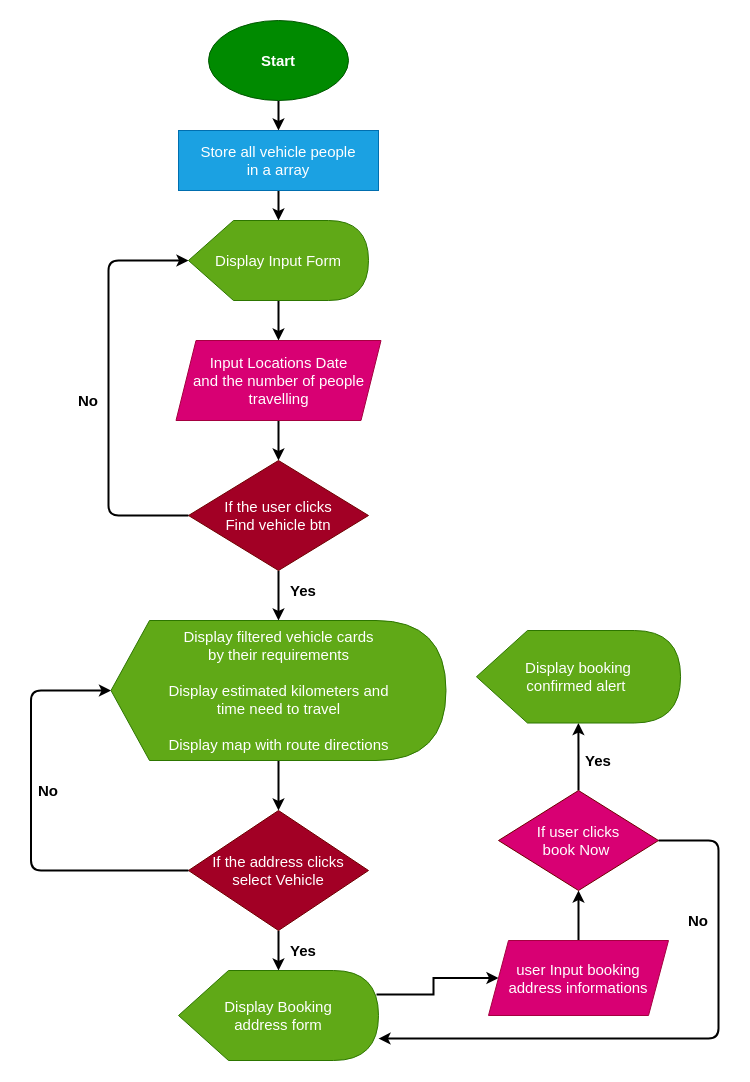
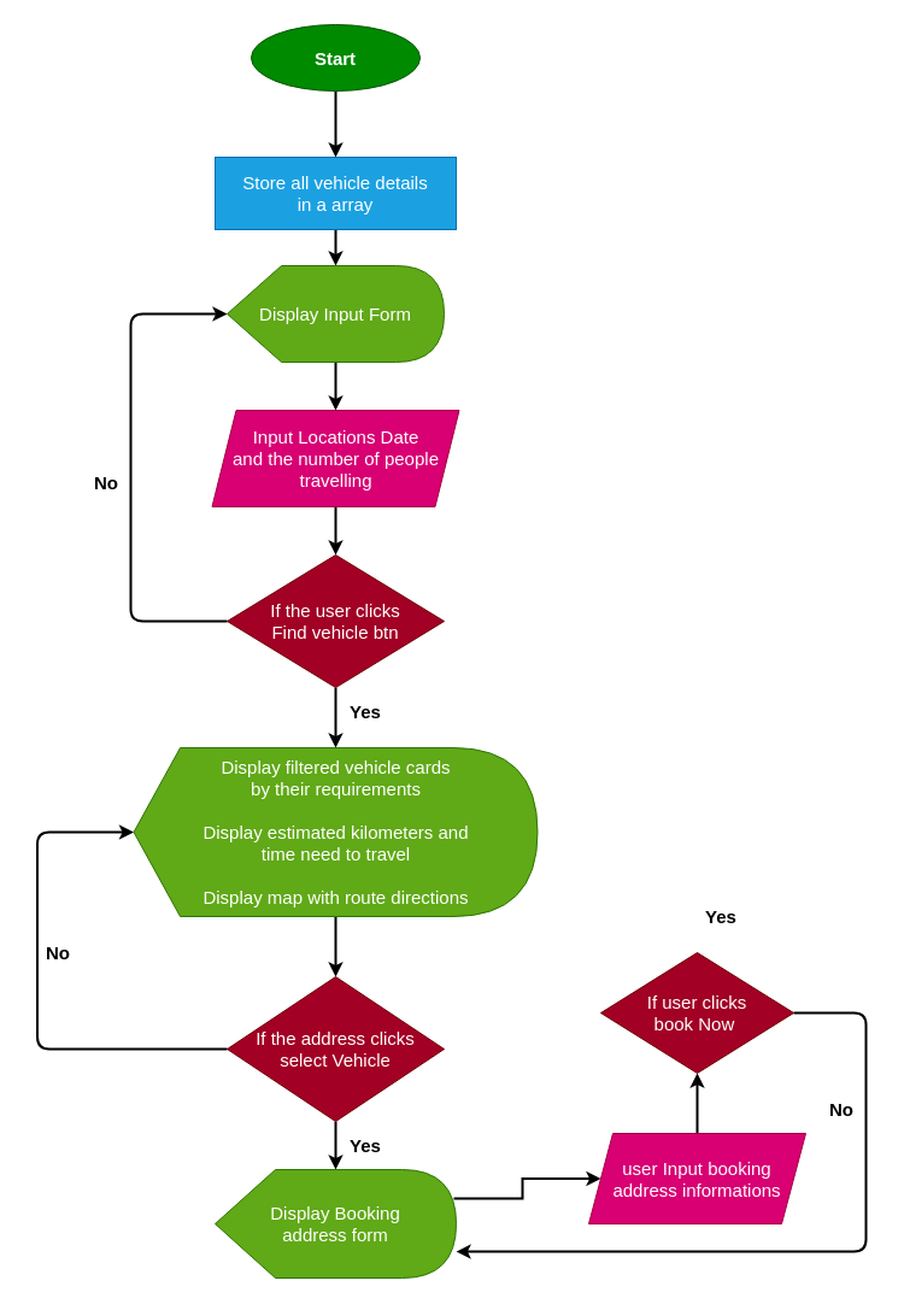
- <mxCell id="3" value="&lt;font style=&quot;font-size: 15px&quot;&gt;&lt;b&gt;Start&lt;/b&gt;&lt;/font&gt;" style="ellipse;whiteSpace=wrap;html=1;fillColor=#008a00;strokeColor=#005700;fontColor=#ffffff;" vertex="1" parent="1"><mxGeometry x="208" y="20" width="140" height="80" as="geometry" /></mxCell>
+ <mxCell id="3" value="&lt;font style=&quot;font-size: 15px&quot;&gt;&lt;b&gt;Start&lt;/b&gt;&lt;/font&gt;" style="ellipse;whiteSpace=wrap;html=1;fillColor=#008a00;strokeColor=#005700;fontColor=#ffffff;" vertex="1" parent="1"><mxGeometry x="208" y="20" width="140" height="55" as="geometry" /></mxCell>
- <mxCell id="5" value="&lt;font style=&quot;font-size: 15px&quot;&gt;Store all vehicle people&lt;br&gt;in a array&lt;/font&gt;" style="whiteSpace=wrap;html=1;strokeColor=#006EAF;fillColor=#1ba1e2;fontColor=#ffffff;" vertex="1" parent="1"><mxGeometry x="178" y="130" width="200" height="60" as="geometry" /></mxCell>
+ <mxCell id="5" value="&lt;font style=&quot;font-size: 15px&quot;&gt;Store all vehicle details&lt;br&gt;in a array&lt;/font&gt;" style="whiteSpace=wrap;html=1;strokeColor=#006EAF;fillColor=#1ba1e2;fontColor=#ffffff;" vertex="1" parent="1"><mxGeometry x="178" y="130" width="200" height="60" as="geometry" /></mxCell>
- <mxCell id="29" value="&lt;font style=&quot;font-size: 15px&quot;&gt;Display booking&lt;br&gt;confirmed alert&amp;nbsp;&lt;/font&gt;" style="shape=display;whiteSpace=wrap;html=1;fillColor=#60a917;strokeColor=#2D7600;fontColor=#ffffff;" vertex="1" parent="1"><mxGeometry x="475.93" y="630" width="204.14" height="92.5" as="geometry" /></mxCell>
- <mxCell id="25" value="" style="edgeStyle=orthogonalEdgeStyle;rounded=0;orthogonalLoop=1;jettySize=auto;html=1;strokeWidth=2;" edge="1" parent="1" source="26" target="29"><mxGeometry relative="1" as="geometry" /></mxCell>
- <mxCell id="26" value="&lt;font style=&quot;font-size: 15px&quot;&gt;If user clicks&lt;br&gt;book Now&amp;nbsp;&lt;/font&gt;" style="rhombus;whiteSpace=wrap;html=1;fontColor=#ffffff;strokeColor=#6F0000;fillColor=#d80073;" vertex="1" parent="1"><mxGeometry x="498" y="790" width="160" height="100" as="geometry" /></mxCell>
+ <mxCell id="26" value="&lt;font style=&quot;font-size: 15px&quot;&gt;If user clicks&lt;br&gt;book Now&amp;nbsp;&lt;/font&gt;" style="rhombus;whiteSpace=wrap;html=1;fontColor=#ffffff;strokeColor=#6F0000;fillColor=#a20025;" vertex="1" parent="1"><mxGeometry x="498" y="790" width="160" height="100" as="geometry" /></mxCell>
